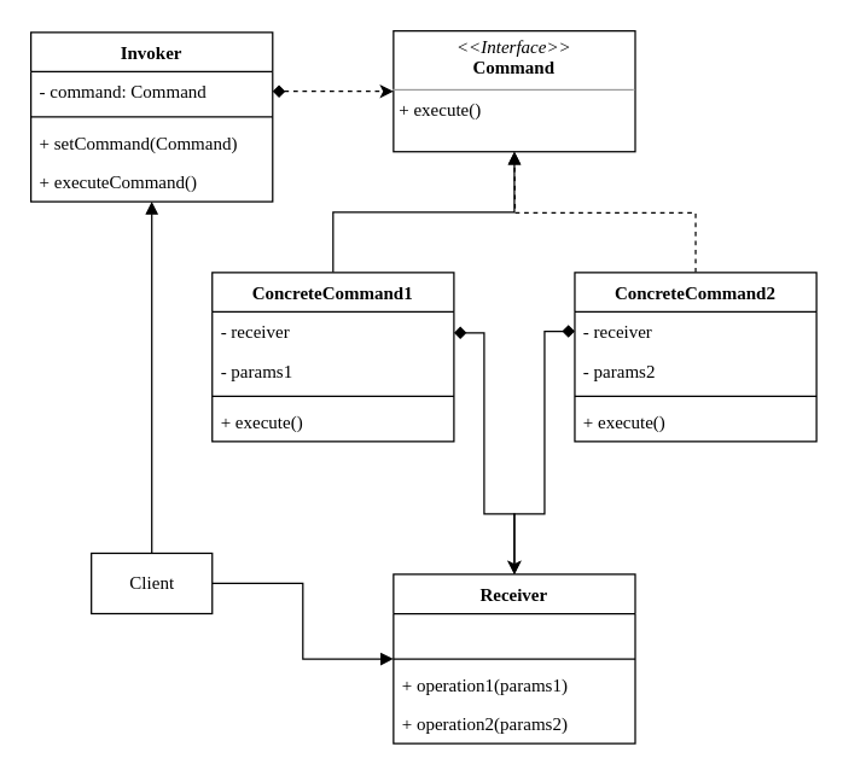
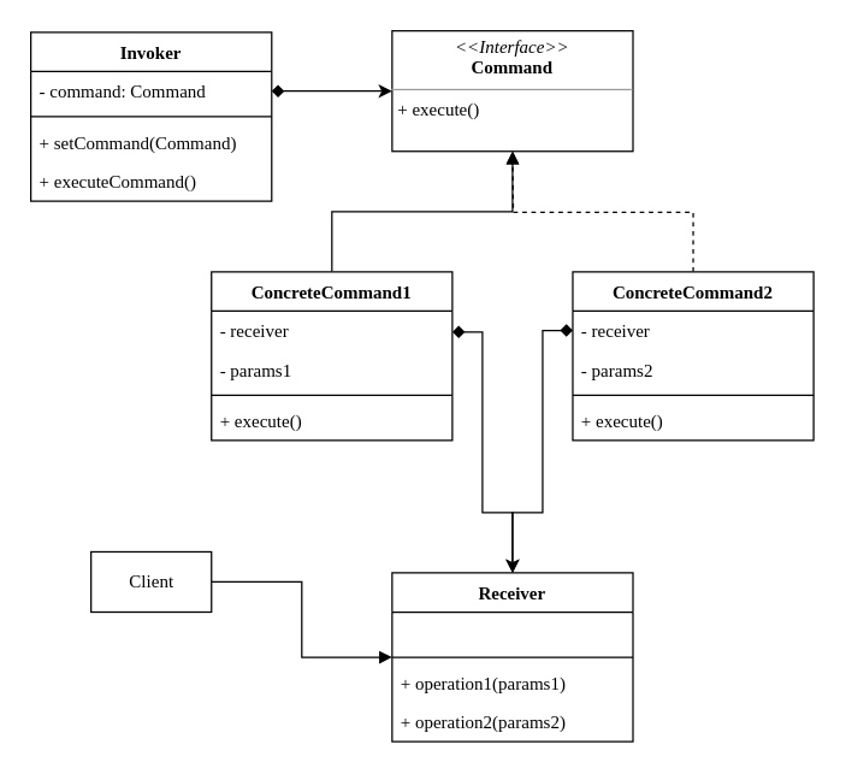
- <mxCell id="8" style="edgeStyle=orthogonalEdgeStyle;rounded=0;orthogonalLoop=1;jettySize=auto;html=1;exitX=1;exitY=0.5;exitDx=0;exitDy=0;fontFamily=Times New Roman;startArrow=diamond;startFill=1;dashed=1;" edge="1" parent="1" source="3" target="7"><mxGeometry relative="1" as="geometry" /></mxCell>
+ <mxCell id="8" style="edgeStyle=orthogonalEdgeStyle;rounded=0;orthogonalLoop=1;jettySize=auto;html=1;exitX=1;exitY=0.5;exitDx=0;exitDy=0;fontFamily=Times New Roman;startArrow=diamond;startFill=1;" edge="1" parent="1" source="3" target="7"><mxGeometry relative="1" as="geometry" /></mxCell>
- <mxCell id="27" style="edgeStyle=orthogonalEdgeStyle;rounded=0;orthogonalLoop=1;jettySize=auto;html=1;exitX=0.5;exitY=0;exitDx=0;exitDy=0;fontFamily=Times New Roman;startArrow=none;startFill=0;endArrow=block;endFill=1;" edge="1" parent="1" source="28" target="2"><mxGeometry relative="1" as="geometry" /></mxCell>
